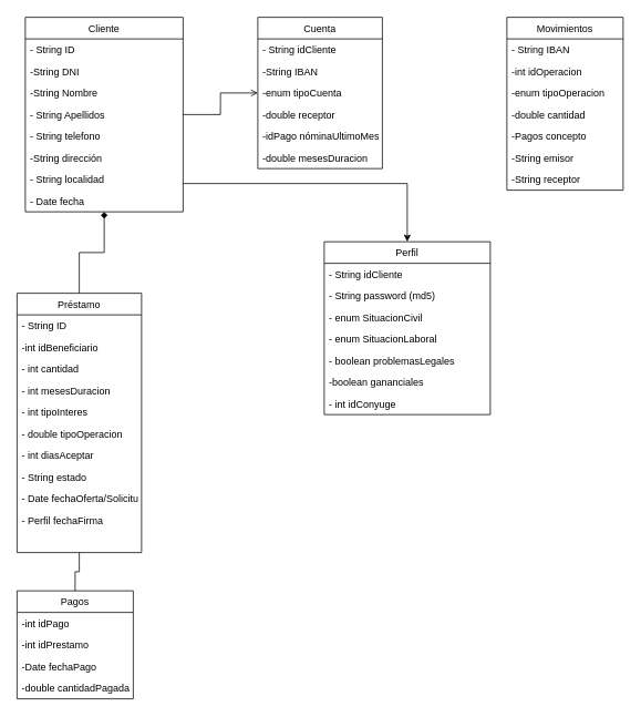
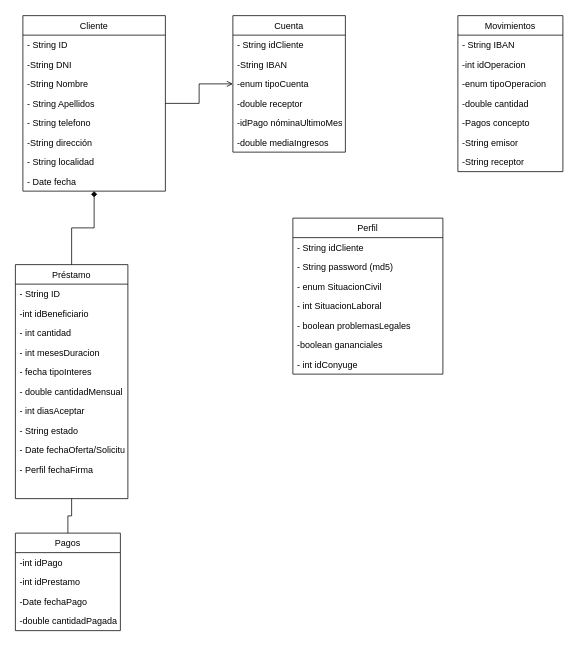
- <mxCell id="27" value="-double mesesDuracion" style="text;strokeColor=none;fillColor=none;align=left;verticalAlign=top;spacingLeft=4;spacingRight=4;overflow=hidden;rotatable=0;points=[[0,0.5],[1,0.5]];portConstraint=eastwest;" parent="21" vertex="1"><mxGeometry y="156" width="150" height="26" as="geometry" /></mxCell>
+ <mxCell id="27" value="-double mediaIngresos" style="text;strokeColor=none;fillColor=none;align=left;verticalAlign=top;spacingLeft=4;spacingRight=4;overflow=hidden;rotatable=0;points=[[0,0.5],[1,0.5]];portConstraint=eastwest;" parent="21" vertex="1"><mxGeometry y="156" width="150" height="26" as="geometry" /></mxCell>
- <mxCell id="3" style="edgeStyle=orthogonalEdgeStyle;rounded=0;orthogonalLoop=1;jettySize=auto;html=1;" parent="1" source="4" target="13" edge="1"><mxGeometry relative="1" as="geometry"><Array as="points"><mxPoint x="490" y="220" /></Array></mxGeometry></mxCell>
- <mxCell id="17" value="- enum SituacionLaboral" style="text;strokeColor=none;fillColor=none;align=left;verticalAlign=top;spacingLeft=4;spacingRight=4;overflow=hidden;rotatable=0;points=[[0,0.5],[1,0.5]];portConstraint=eastwest;" parent="13" vertex="1"><mxGeometry y="104" width="200" height="26" as="geometry" /></mxCell>
+ <mxCell id="17" value="- int SituacionLaboral" style="text;strokeColor=none;fillColor=none;align=left;verticalAlign=top;spacingLeft=4;spacingRight=4;overflow=hidden;rotatable=0;points=[[0,0.5],[1,0.5]];portConstraint=eastwest;" parent="13" vertex="1"><mxGeometry y="104" width="200" height="26" as="geometry" /></mxCell>
- <mxCell id="48" value="- int tipoInteres" style="text;strokeColor=none;fillColor=none;align=left;verticalAlign=top;spacingLeft=4;spacingRight=4;overflow=hidden;rotatable=0;points=[[0,0.5],[1,0.5]];portConstraint=eastwest;" parent="43" vertex="1"><mxGeometry y="130" width="150" height="26" as="geometry" /></mxCell>
+ <mxCell id="48" value="- fecha tipoInteres" style="text;strokeColor=none;fillColor=none;align=left;verticalAlign=top;spacingLeft=4;spacingRight=4;overflow=hidden;rotatable=0;points=[[0,0.5],[1,0.5]];portConstraint=eastwest;" parent="43" vertex="1"><mxGeometry y="130" width="150" height="26" as="geometry" /></mxCell>
- <mxCell id="49" value="- double tipoOperacion" style="text;strokeColor=none;fillColor=none;align=left;verticalAlign=top;spacingLeft=4;spacingRight=4;overflow=hidden;rotatable=0;points=[[0,0.5],[1,0.5]];portConstraint=eastwest;" parent="43" vertex="1"><mxGeometry y="156" width="150" height="26" as="geometry" /></mxCell>
+ <mxCell id="49" value="- double cantidadMensual" style="text;strokeColor=none;fillColor=none;align=left;verticalAlign=top;spacingLeft=4;spacingRight=4;overflow=hidden;rotatable=0;points=[[0,0.5],[1,0.5]];portConstraint=eastwest;" parent="43" vertex="1"><mxGeometry y="156" width="150" height="26" as="geometry" /></mxCell>
